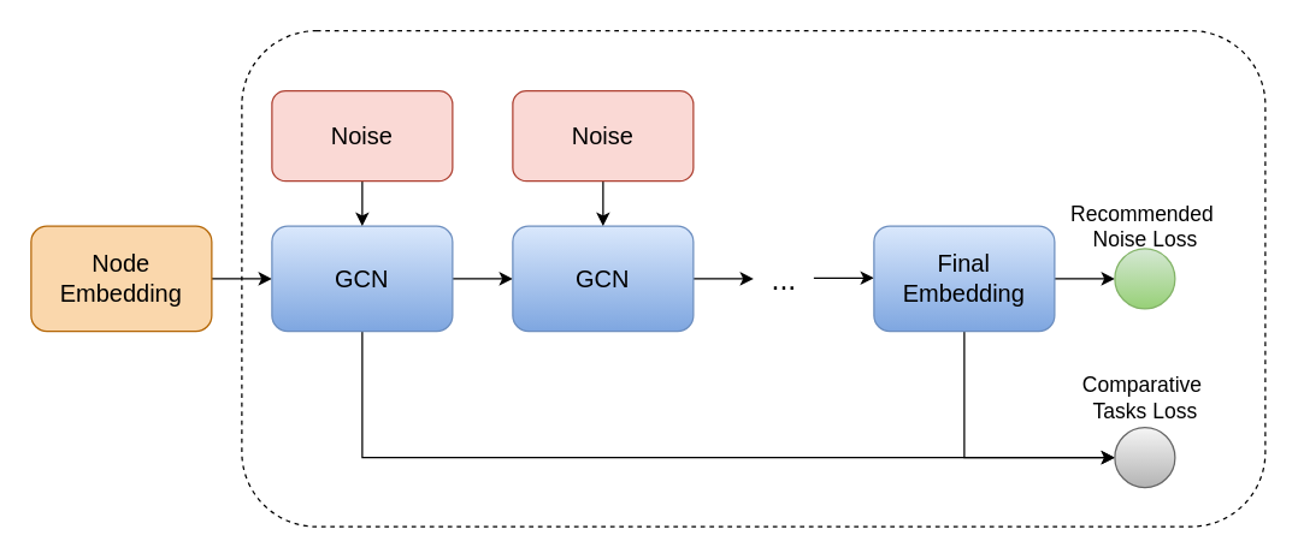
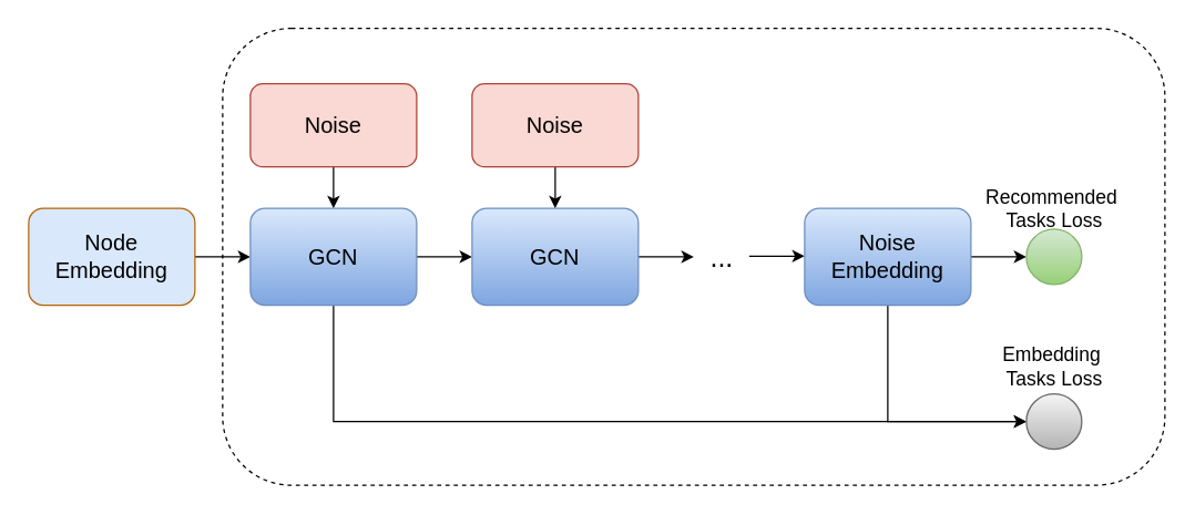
- <mxCell id="16" value="&lt;font style=&quot;font-size: 14px;&quot;&gt;Recommended&amp;nbsp;&lt;/font&gt;&lt;div style=&quot;font-size: 14px;&quot;&gt;&lt;font style=&quot;font-size: 14px;&quot;&gt;Noise Loss&lt;/font&gt;&lt;/div&gt;" style="text;html=1;align=center;verticalAlign=middle;resizable=0;points=[];autosize=1;strokeColor=none;fillColor=none;" parent="1" vertex="1"><mxGeometry x="700" y="125" width="120" height="50" as="geometry" /></mxCell>
+ <mxCell id="16" value="&lt;font style=&quot;font-size: 14px;&quot;&gt;Recommended&amp;nbsp;&lt;/font&gt;&lt;div style=&quot;font-size: 14px;&quot;&gt;&lt;font style=&quot;font-size: 14px;&quot;&gt;Tasks Loss&lt;/font&gt;&lt;/div&gt;" style="text;html=1;align=center;verticalAlign=middle;resizable=0;points=[];autosize=1;strokeColor=none;fillColor=none;" parent="1" vertex="1"><mxGeometry x="700" y="125" width="120" height="50" as="geometry" /></mxCell>
- <mxCell id="4" value="&lt;font style=&quot;font-size: 16px;&quot;&gt;Node Embedding&lt;/font&gt;" style="rounded=1;whiteSpace=wrap;html=1;fillColor=#fad7ac;strokeColor=#b46504;" parent="1" vertex="1"><mxGeometry x="20" y="150" width="120" height="70" as="geometry" /></mxCell>
+ <mxCell id="4" value="&lt;font style=&quot;font-size: 16px;&quot;&gt;Node Embedding&lt;/font&gt;" style="rounded=1;whiteSpace=wrap;html=1;fillColor=#dae8fc;strokeColor=#b46504;" parent="1" vertex="1"><mxGeometry x="20" y="150" width="120" height="70" as="geometry" /></mxCell>
- <mxCell id="14" value="&lt;font style=&quot;font-size: 16px;&quot;&gt;Final Embedding&lt;/font&gt;" style="rounded=1;whiteSpace=wrap;html=1;fillColor=#dae8fc;gradientColor=#7ea6e0;strokeColor=#6c8ebf;" parent="1" vertex="1"><mxGeometry x="580" y="150" width="120" height="70" as="geometry" /></mxCell>
+ <mxCell id="14" value="&lt;font style=&quot;font-size: 16px;&quot;&gt;Noise Embedding&lt;/font&gt;" style="rounded=1;whiteSpace=wrap;html=1;fillColor=#dae8fc;gradientColor=#7ea6e0;strokeColor=#6c8ebf;" parent="1" vertex="1"><mxGeometry x="580" y="150" width="120" height="70" as="geometry" /></mxCell>
- <mxCell id="18" value="&lt;font style=&quot;font-size: 14px;&quot;&gt;Comparative&amp;nbsp;&lt;/font&gt;&lt;div style=&quot;font-size: 14px;&quot;&gt;&lt;font style=&quot;font-size: 14px;&quot;&gt;Tasks Loss&lt;/font&gt;&lt;/div&gt;" style="text;html=1;align=center;verticalAlign=middle;resizable=0;points=[];autosize=1;strokeColor=none;fillColor=none;" parent="1" vertex="1"><mxGeometry x="705" y="239" width="110" height="50" as="geometry" /></mxCell>
+ <mxCell id="18" value="&lt;font style=&quot;font-size: 14px;&quot;&gt;Embedding&amp;nbsp;&lt;/font&gt;&lt;div style=&quot;font-size: 14px;&quot;&gt;&lt;font style=&quot;font-size: 14px;&quot;&gt;Tasks Loss&lt;/font&gt;&lt;/div&gt;" style="text;html=1;align=center;verticalAlign=middle;resizable=0;points=[];autosize=1;strokeColor=none;fillColor=none;" parent="1" vertex="1"><mxGeometry x="705" y="239" width="110" height="50" as="geometry" /></mxCell>
